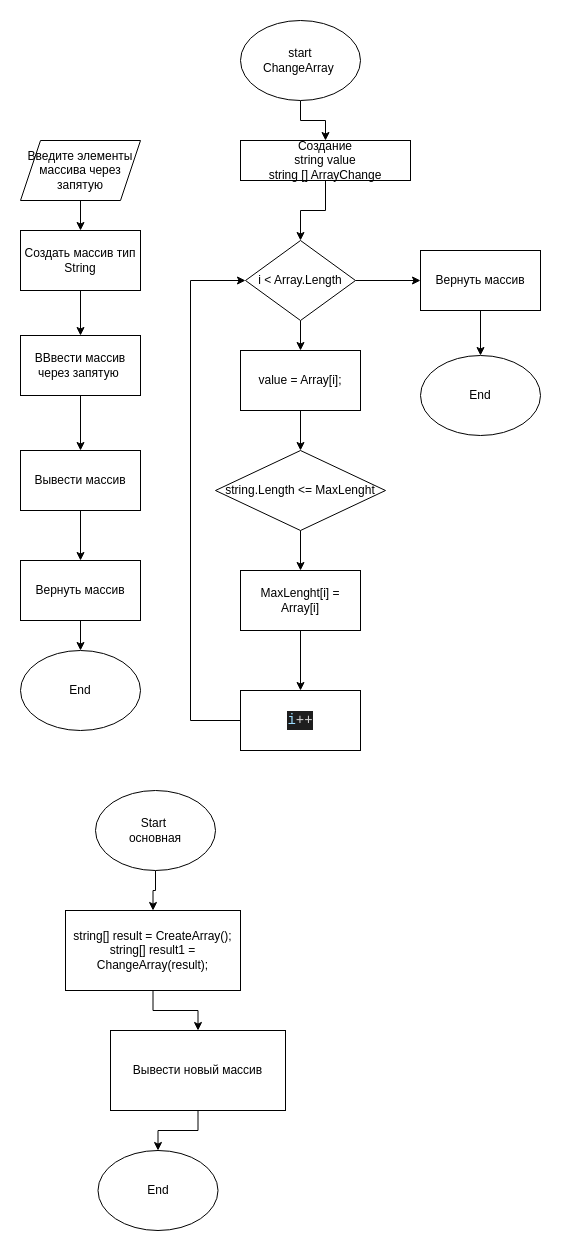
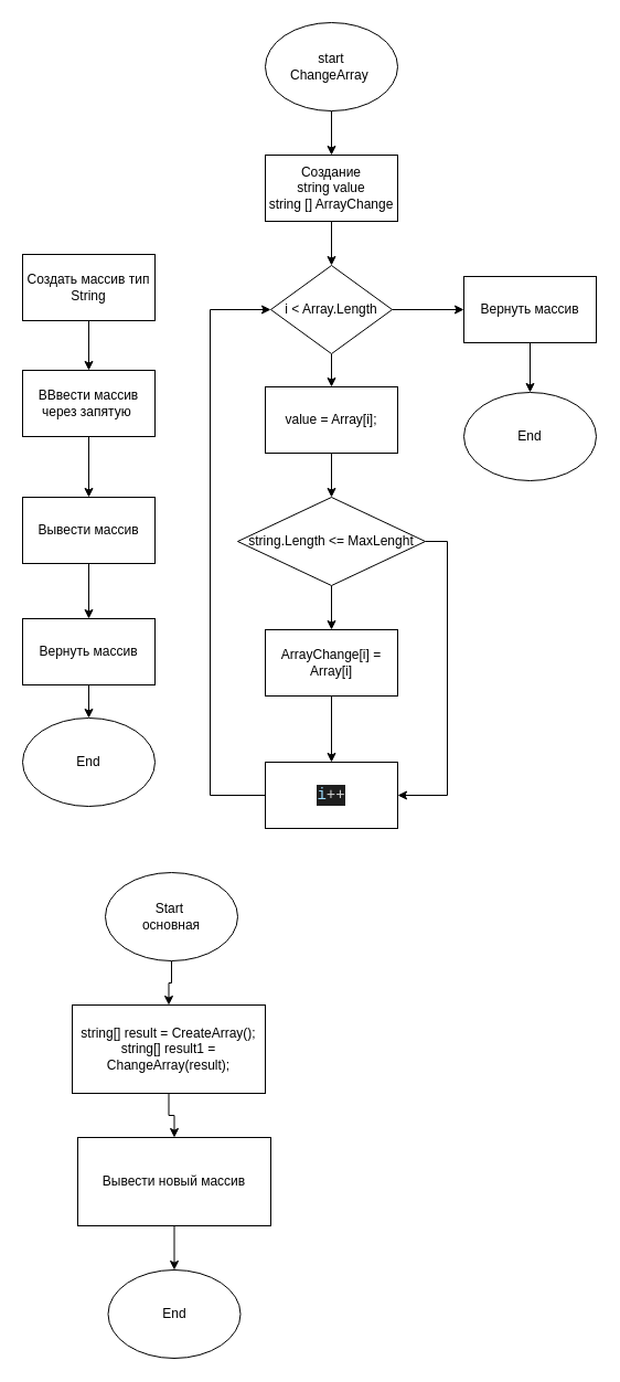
- <mxCell id="16" value="Создание &lt;br&gt;string value&lt;br&gt;string&amp;nbsp;[] ArrayChange" style="rounded=0;whiteSpace=wrap;html=1;" vertex="1" parent="1"><mxGeometry x="240" y="140" width="170" height="40" as="geometry" /></mxCell>
+ <mxCell id="16" value="Создание &lt;br&gt;string value&lt;br&gt;string&amp;nbsp;[] ArrayChange" style="rounded=0;whiteSpace=wrap;html=1;" vertex="1" parent="1"><mxGeometry x="240" y="140" width="120" height="60" as="geometry" /></mxCell>
- <mxCell id="3" value="Введите элементы массива через запятую" style="shape=parallelogram;perimeter=parallelogramPerimeter;whiteSpace=wrap;html=1;fixedSize=1;" vertex="1" parent="1"><mxGeometry x="20" y="140" width="120" height="60" as="geometry" /></mxCell>
- <mxCell id="2" value="" style="edgeStyle=orthogonalEdgeStyle;rounded=0;orthogonalLoop=1;jettySize=auto;html=1;" edge="1" parent="1" source="3" target="5"><mxGeometry relative="1" as="geometry" /></mxCell>
- <mxCell id="26" value="MaxLenght[i] = Array[i]" style="rounded=0;whiteSpace=wrap;html=1;" vertex="1" parent="1"><mxGeometry x="240" y="570" width="120" height="60" as="geometry" /></mxCell>
+ <mxCell id="26" value="ArrayChange[i] = Array[i]" style="rounded=0;whiteSpace=wrap;html=1;" vertex="1" parent="1"><mxGeometry x="240" y="570" width="120" height="60" as="geometry" /></mxCell>
+ <mxCell id="23" value="" style="edgeStyle=orthogonalEdgeStyle;rounded=0;orthogonalLoop=1;jettySize=auto;html=1;entryX=1;entryY=0.5;entryDx=0;entryDy=0;" edge="1" parent="1" source="24" target="28"><mxGeometry relative="1" as="geometry"><mxPoint x="470" y="730" as="targetPoint" /><Array as="points"><mxPoint x="405" y="490" /><mxPoint x="405" y="720" /></Array></mxGeometry></mxCell>
- <mxCell id="37" value="Вывести новый массив" style="rounded=0;whiteSpace=wrap;html=1;" vertex="1" parent="1"><mxGeometry x="110" y="1030" width="175" height="80" as="geometry" /></mxCell>
+ <mxCell id="37" value="Вывести новый массив" style="rounded=0;whiteSpace=wrap;html=1;" vertex="1" parent="1"><mxGeometry x="70" y="1030" width="175" height="80" as="geometry" /></mxCell>
